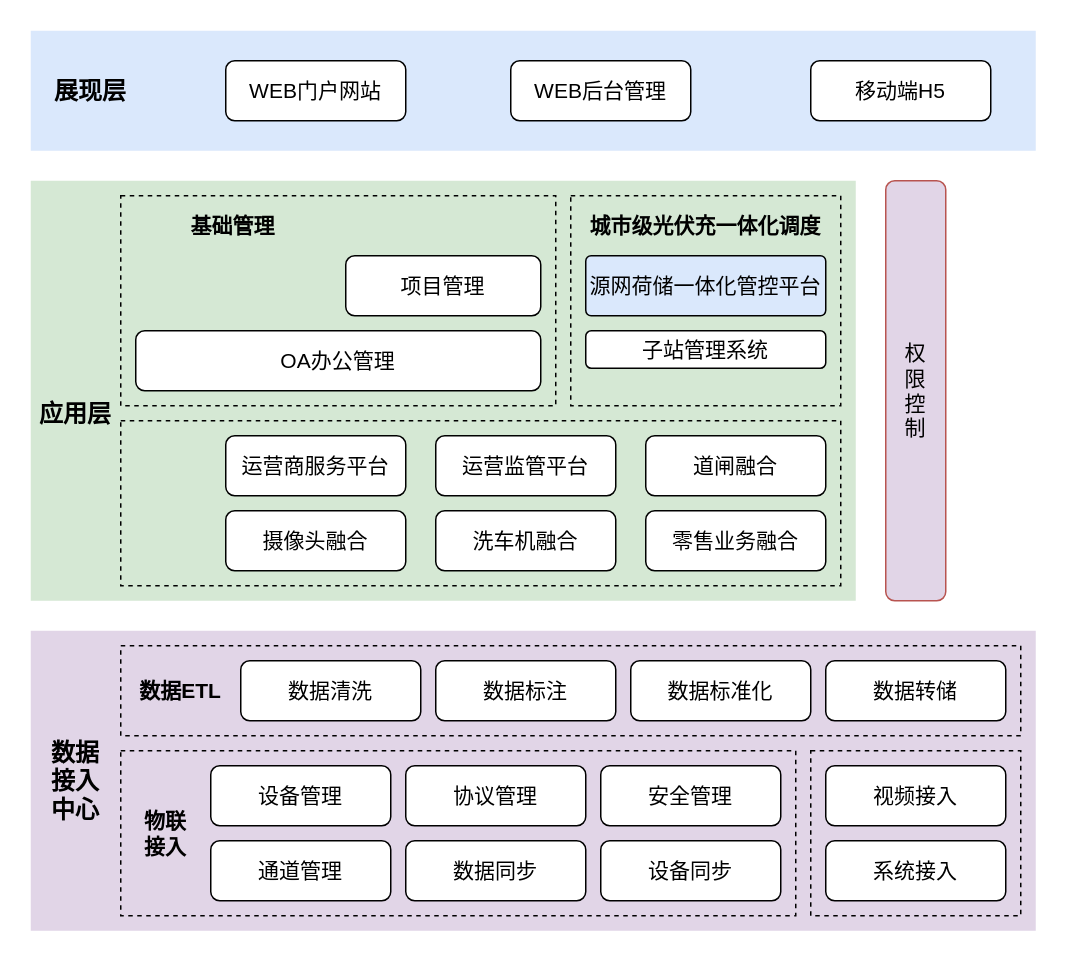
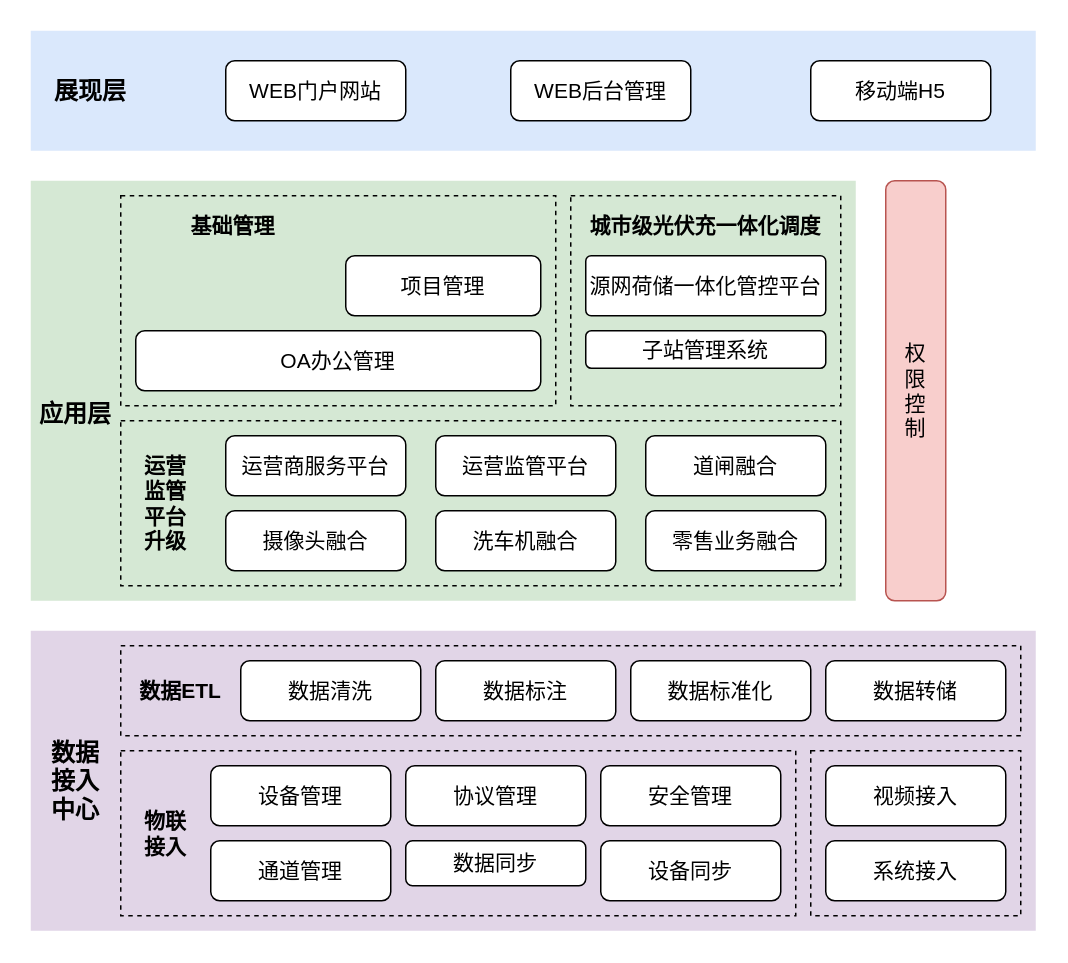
- <mxCell id="43" value="源网荷储一体化管控平台" style="rounded=1;whiteSpace=wrap;html=1;fontSize=14;arcSize=9;fillColor=#dae8fc;" vertex="1" parent="1"><mxGeometry x="390" y="170" width="160" height="40" as="geometry" /></mxCell>
+ <mxCell id="43" value="源网荷储一体化管控平台" style="rounded=1;whiteSpace=wrap;html=1;fontSize=14;arcSize=9;" vertex="1" parent="1"><mxGeometry x="390" y="170" width="160" height="40" as="geometry" /></mxCell>
- <mxCell id="25" value="权限控制" style="rounded=1;whiteSpace=wrap;html=1;fontSize=14;spacingLeft=10;spacingRight=10;fillColor=#e1d5e7;strokeColor=#b85450;" vertex="1" parent="1"><mxGeometry x="590" y="120" width="40" height="280" as="geometry" /></mxCell>
+ <mxCell id="25" value="权限控制" style="rounded=1;whiteSpace=wrap;html=1;fontSize=14;spacingLeft=10;spacingRight=10;fillColor=#f8cecc;strokeColor=#b85450;" vertex="1" parent="1"><mxGeometry x="590" y="120" width="40" height="280" as="geometry" /></mxCell>
+ <mxCell id="16" value="运营监管平台升级" style="text;html=1;align=center;verticalAlign=middle;whiteSpace=wrap;rounded=0;fontSize=14;fontStyle=1;spacingLeft=10;spacingRight=10;" vertex="1" parent="1"><mxGeometry x="80" y="280" width="60" height="110" as="geometry" /></mxCell>
- <mxCell id="41" value="数据同步" style="rounded=1;whiteSpace=wrap;html=1;fontSize=14;" vertex="1" parent="1"><mxGeometry x="270" y="560" width="120" height="40" as="geometry" /></mxCell>
+ <mxCell id="41" value="数据同步" style="rounded=1;whiteSpace=wrap;html=1;fontSize=14;" vertex="1" parent="1"><mxGeometry x="270" y="560" width="120" height="30" as="geometry" /></mxCell>
